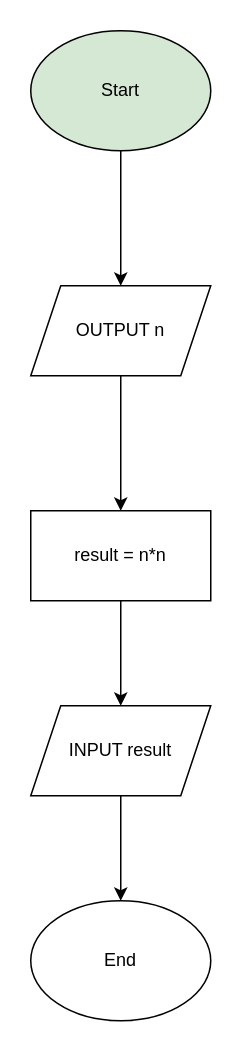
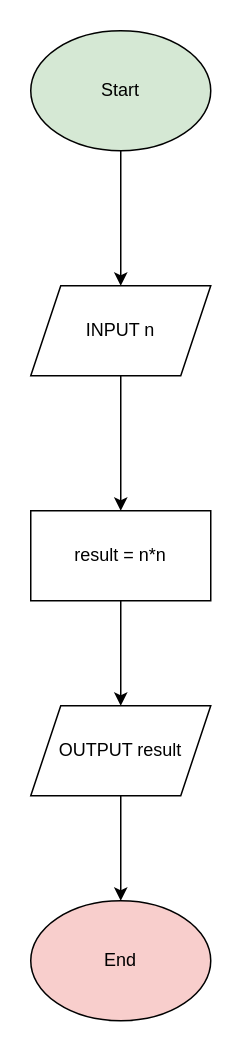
- <mxCell id="5" value="OUTPUT n" style="shape=parallelogram;perimeter=parallelogramPerimeter;whiteSpace=wrap;html=1;fixedSize=1;" vertex="1" parent="1"><mxGeometry x="20" y="190" width="120" height="60" as="geometry" /></mxCell>
+ <mxCell id="5" value="INPUT n" style="shape=parallelogram;perimeter=parallelogramPerimeter;whiteSpace=wrap;html=1;fixedSize=1;" vertex="1" parent="1"><mxGeometry x="20" y="190" width="120" height="60" as="geometry" /></mxCell>
- <mxCell id="9" value="INPUT result" style="shape=parallelogram;perimeter=parallelogramPerimeter;whiteSpace=wrap;html=1;fixedSize=1;" vertex="1" parent="1"><mxGeometry x="20" y="470" width="120" height="60" as="geometry" /></mxCell>
+ <mxCell id="9" value="OUTPUT result" style="shape=parallelogram;perimeter=parallelogramPerimeter;whiteSpace=wrap;html=1;fixedSize=1;" vertex="1" parent="1"><mxGeometry x="20" y="470" width="120" height="60" as="geometry" /></mxCell>
- <mxCell id="10" value="End" style="ellipse;whiteSpace=wrap;html=1;" vertex="1" parent="1"><mxGeometry x="20" y="600" width="120" height="80" as="geometry" /></mxCell>
+ <mxCell id="10" value="End" style="ellipse;whiteSpace=wrap;html=1;fillColor=#f8cecc;" vertex="1" parent="1"><mxGeometry x="20" y="600" width="120" height="80" as="geometry" /></mxCell>
